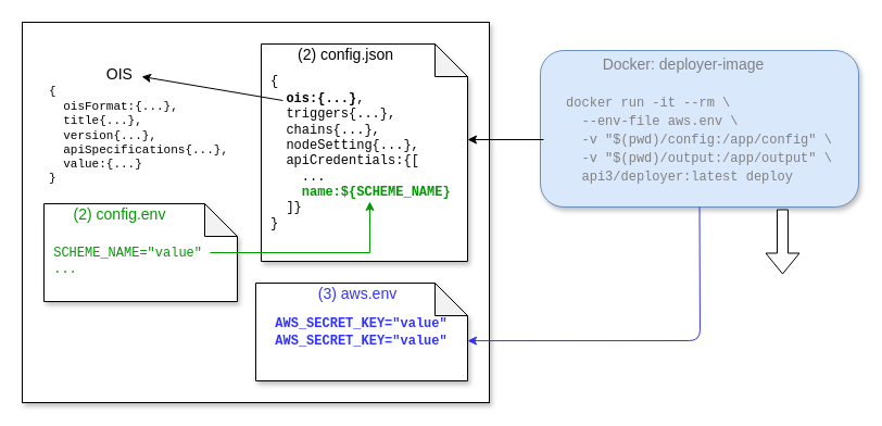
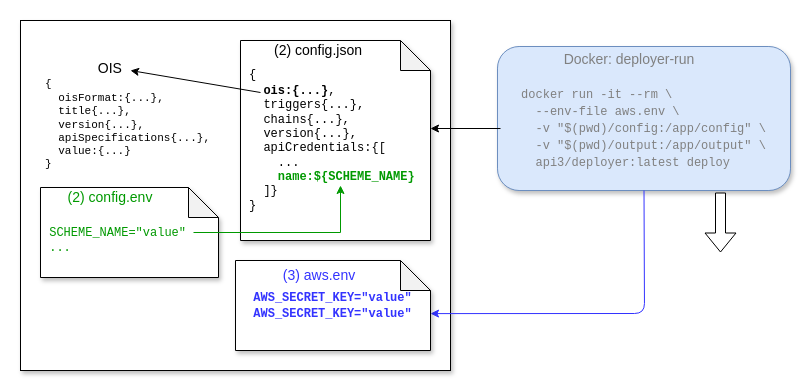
- <mxCell id="10" value="&lt;font style=&quot;font-size: 14px&quot; color=&quot;#808080&quot;&gt;Docker: deployer-image&lt;/font&gt;" style="text;html=1;strokeColor=none;fillColor=none;align=center;verticalAlign=middle;whiteSpace=wrap;rounded=0;shadow=1;fontSize=11;fontColor=#009900;" parent="1" vertex="1"><mxGeometry x="519" y="48.5" width="220" height="20" as="geometry" /></mxCell>
+ <mxCell id="10" value="&lt;font style=&quot;font-size: 14px&quot; color=&quot;#808080&quot;&gt;Docker: deployer-run&lt;/font&gt;" style="text;html=1;strokeColor=none;fillColor=none;align=center;verticalAlign=middle;whiteSpace=wrap;rounded=0;shadow=1;fontSize=11;fontColor=#009900;" parent="1" vertex="1"><mxGeometry x="519" y="48.5" width="220" height="20" as="geometry" /></mxCell>
- <mxCell id="6" value="&lt;div style=&quot;font-size: 12px&quot;&gt;&lt;span style=&quot;font-family: &amp;#34;courier new&amp;#34;&quot;&gt;&lt;font style=&quot;font-size: 12px&quot;&gt;{&lt;/font&gt;&lt;/span&gt;&lt;/div&gt;&lt;div style=&quot;font-size: 12px&quot;&gt;&lt;font style=&quot;font-size: 12px&quot;&gt;&lt;span style=&quot;font-family: &amp;#34;courier new&amp;#34;&quot;&gt;&amp;nbsp; &lt;b&gt;ois:{...&lt;/b&gt;&lt;/span&gt;&lt;span style=&quot;font-family: &amp;#34;courier new&amp;#34;&quot;&gt;&lt;b&gt;}&lt;/b&gt;,&lt;/span&gt;&lt;/font&gt;&lt;/div&gt;&lt;font&gt;&lt;font face=&quot;Courier New&quot;&gt;&lt;div style=&quot;font-size: 12px&quot;&gt;&amp;nbsp; triggers{...},&lt;/div&gt;&lt;div style=&quot;font-size: 12px&quot;&gt;&amp;nbsp; chains{...},&lt;/div&gt;&lt;div style=&quot;font-size: 12px&quot;&gt;&amp;nbsp; nodeSetting{...},&lt;/div&gt;&lt;div&gt;&lt;span style=&quot;font-size: 12px&quot;&gt;&amp;nbsp;&amp;nbsp;&lt;/span&gt;&lt;font style=&quot;font-size: 12px&quot;&gt;apiCredentials&lt;/font&gt;&lt;span style=&quot;font-size: 12px&quot;&gt;:{[&lt;/span&gt;&lt;/div&gt;&lt;div style=&quot;font-size: 12px&quot;&gt;&amp;nbsp; &amp;nbsp; ...&lt;/div&gt;&lt;div style=&quot;font-size: 12px&quot;&gt;&amp;nbsp; &amp;nbsp; &lt;font color=&quot;#009900&quot; style=&quot;font-size: 12px&quot;&gt;&lt;b&gt;name:${&lt;/b&gt;&lt;/font&gt;&lt;font color=&quot;#009900&quot; style=&quot;font-size: 12px&quot;&gt;&lt;span style=&quot;background-color: transparent&quot;&gt;&lt;b&gt;SCHEME_NAME&lt;/b&gt;&lt;/span&gt;&lt;span style=&quot;font-weight: bold&quot;&gt;}&lt;/span&gt;&lt;/font&gt;&lt;/div&gt;&lt;/font&gt;&lt;font style=&quot;font-size: 12px&quot; face=&quot;Courier New&quot;&gt;&lt;div&gt;&amp;nbsp; ]}&amp;nbsp; &amp;nbsp;&lt;/div&gt;&lt;div&gt;}&lt;/div&gt;&lt;div&gt;&lt;br&gt;&lt;/div&gt;&lt;/font&gt;&lt;/font&gt;" style="text;html=1;strokeColor=none;fillColor=none;align=left;verticalAlign=middle;whiteSpace=wrap;rounded=0;shadow=1;fontSize=11;" parent="1" vertex="1"><mxGeometry x="247" y="60" width="171" height="174.5" as="geometry" /></mxCell>
+ <mxCell id="6" value="&lt;div style=&quot;font-size: 12px&quot;&gt;&lt;span style=&quot;font-family: &amp;#34;courier new&amp;#34;&quot;&gt;&lt;font style=&quot;font-size: 12px&quot;&gt;{&lt;/font&gt;&lt;/span&gt;&lt;/div&gt;&lt;div style=&quot;font-size: 12px&quot;&gt;&lt;font style=&quot;font-size: 12px&quot;&gt;&lt;span style=&quot;font-family: &amp;#34;courier new&amp;#34;&quot;&gt;&amp;nbsp; &lt;b&gt;ois:{...&lt;/b&gt;&lt;/span&gt;&lt;span style=&quot;font-family: &amp;#34;courier new&amp;#34;&quot;&gt;&lt;b&gt;}&lt;/b&gt;,&lt;/span&gt;&lt;/font&gt;&lt;/div&gt;&lt;font&gt;&lt;font face=&quot;Courier New&quot;&gt;&lt;div style=&quot;font-size: 12px&quot;&gt;&amp;nbsp; triggers{...},&lt;/div&gt;&lt;div style=&quot;font-size: 12px&quot;&gt;&amp;nbsp; chains{...},&lt;/div&gt;&lt;div style=&quot;font-size: 12px&quot;&gt;&amp;nbsp; version{...},&lt;/div&gt;&lt;div&gt;&lt;span style=&quot;font-size: 12px&quot;&gt;&amp;nbsp;&amp;nbsp;&lt;/span&gt;&lt;font style=&quot;font-size: 12px&quot;&gt;apiCredentials&lt;/font&gt;&lt;span style=&quot;font-size: 12px&quot;&gt;:{[&lt;/span&gt;&lt;/div&gt;&lt;div style=&quot;font-size: 12px&quot;&gt;&amp;nbsp; &amp;nbsp; ...&lt;/div&gt;&lt;div style=&quot;font-size: 12px&quot;&gt;&amp;nbsp; &amp;nbsp; &lt;font color=&quot;#009900&quot; style=&quot;font-size: 12px&quot;&gt;&lt;b&gt;name:${&lt;/b&gt;&lt;/font&gt;&lt;font color=&quot;#009900&quot; style=&quot;font-size: 12px&quot;&gt;&lt;span style=&quot;background-color: transparent&quot;&gt;&lt;b&gt;SCHEME_NAME&lt;/b&gt;&lt;/span&gt;&lt;span style=&quot;font-weight: bold&quot;&gt;}&lt;/span&gt;&lt;/font&gt;&lt;/div&gt;&lt;/font&gt;&lt;font style=&quot;font-size: 12px&quot; face=&quot;Courier New&quot;&gt;&lt;div&gt;&amp;nbsp; ]}&amp;nbsp; &amp;nbsp;&lt;/div&gt;&lt;div&gt;}&lt;/div&gt;&lt;div&gt;&lt;br&gt;&lt;/div&gt;&lt;/font&gt;&lt;/font&gt;" style="text;html=1;strokeColor=none;fillColor=none;align=left;verticalAlign=middle;whiteSpace=wrap;rounded=0;shadow=1;fontSize=11;" parent="1" vertex="1"><mxGeometry x="247" y="60" width="171" height="174.5" as="geometry" /></mxCell>
- <mxCell id="13" value="&lt;font style=&quot;font-size: 14px&quot; color=&quot;#3333ff&quot;&gt;(3) aws.env&lt;/font&gt;" style="text;html=1;strokeColor=none;fillColor=none;align=center;verticalAlign=middle;whiteSpace=wrap;rounded=0;" parent="1" vertex="1"><mxGeometry x="279" y="260" width="100" height="20" as="geometry" /></mxCell>
+ <mxCell id="13" value="&lt;font style=&quot;font-size: 14px&quot; color=&quot;#3333ff&quot;&gt;(3) aws.env&lt;/font&gt;" style="text;html=1;strokeColor=none;fillColor=none;align=center;verticalAlign=middle;whiteSpace=wrap;rounded=0;" parent="1" vertex="1"><mxGeometry x="269" y="265" width="100" height="20" as="geometry" /></mxCell>
